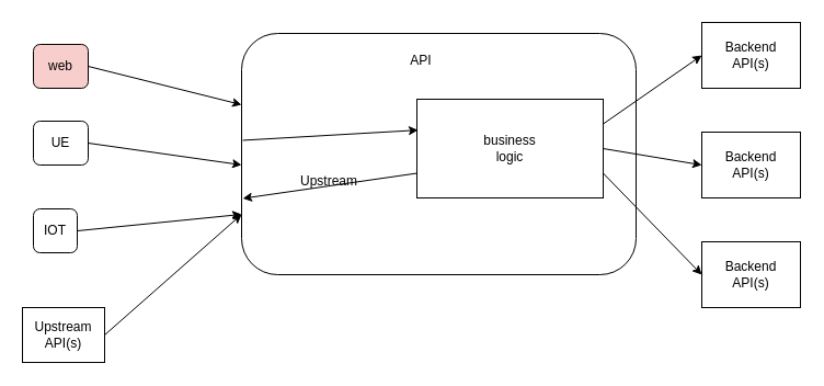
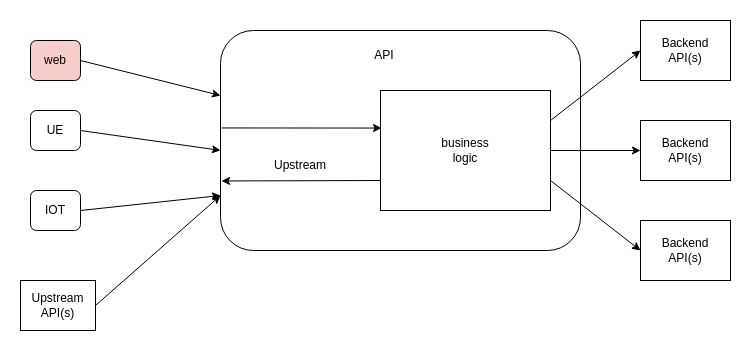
- <mxCell id="6" value="business&lt;br&gt;logic" style="rounded=0;whiteSpace=wrap;html=1;" vertex="1" parent="1"><mxGeometry x="380" y="90" width="170" height="90" as="geometry" /></mxCell>
+ <mxCell id="6" value="business&lt;br&gt;logic" style="rounded=0;whiteSpace=wrap;html=1;" vertex="1" parent="1"><mxGeometry x="380" y="90" width="170" height="120" as="geometry" /></mxCell>
- <mxCell id="14" value="IOT" style="rounded=1;whiteSpace=wrap;html=1;" vertex="1" parent="1"><mxGeometry x="30" y="190" width="40" height="40" as="geometry" /></mxCell>
+ <mxCell id="14" value="IOT" style="rounded=1;whiteSpace=wrap;html=1;" vertex="1" parent="1"><mxGeometry x="30" y="190" width="50" height="40" as="geometry" /></mxCell>
